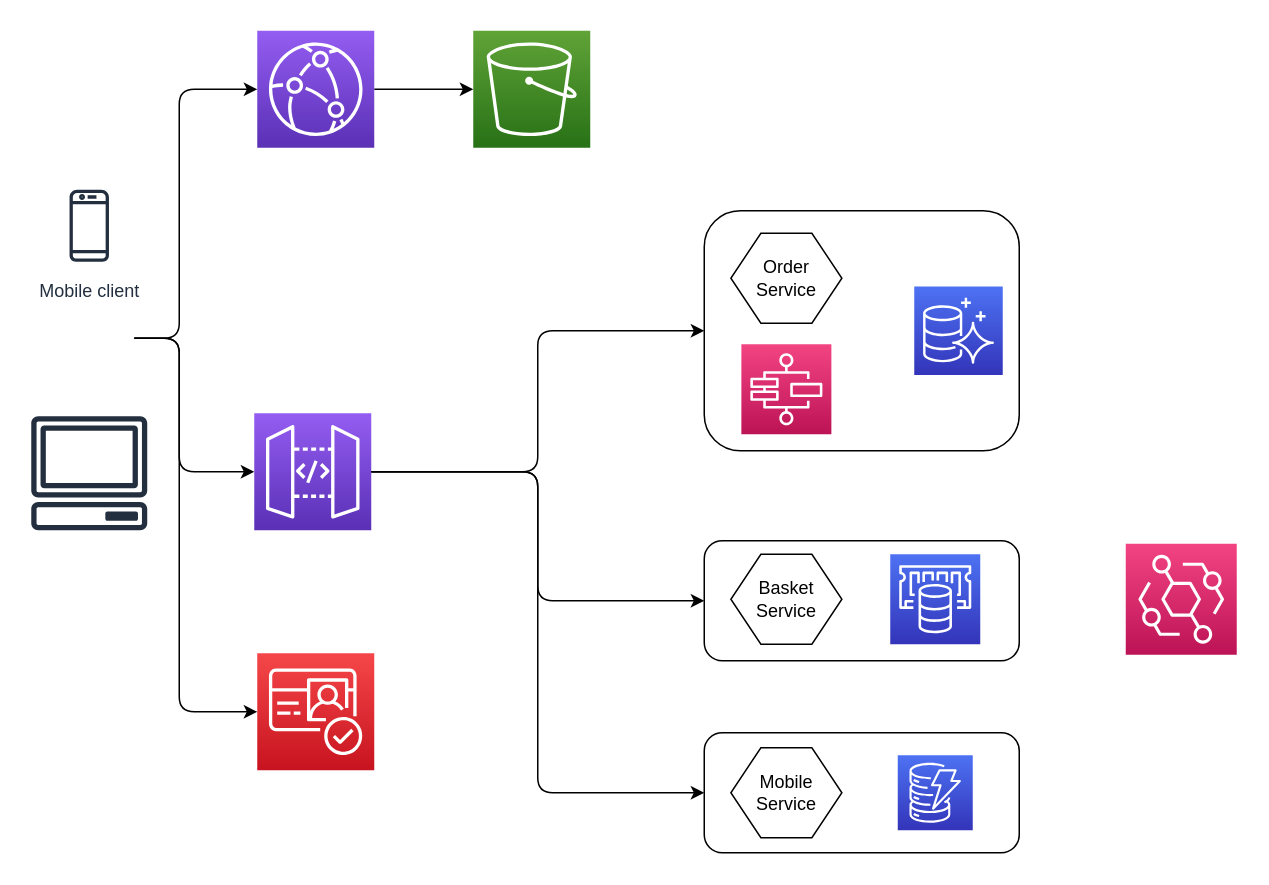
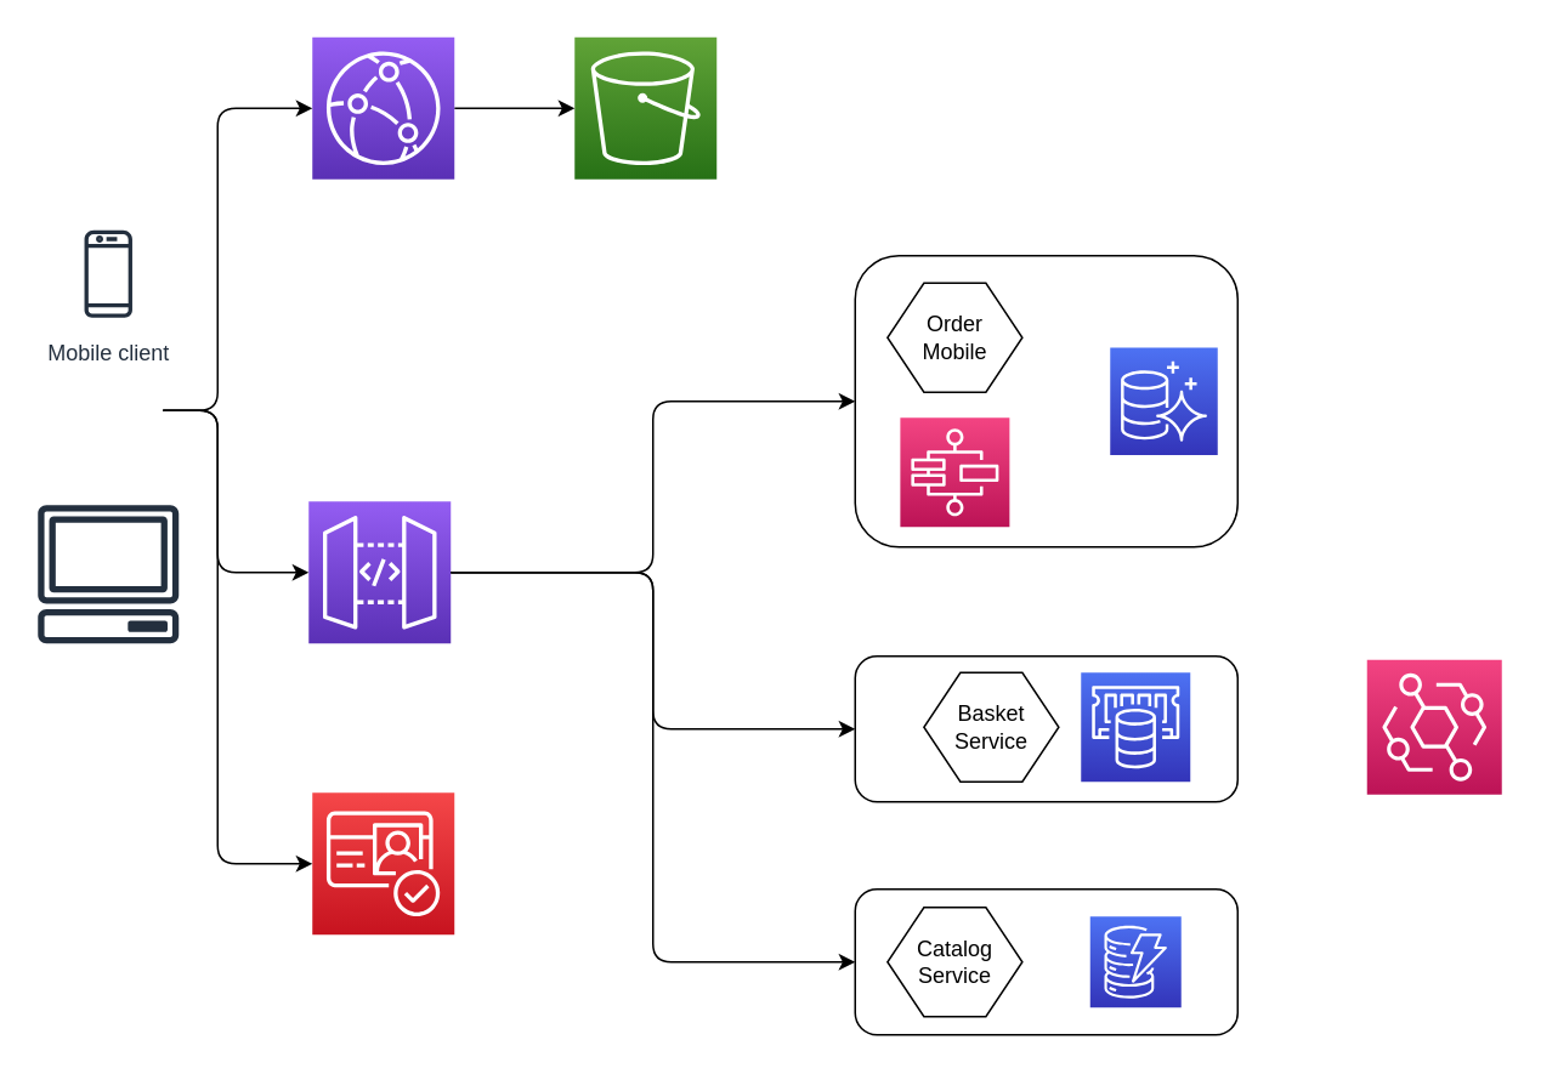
- <mxCell id="17" value="Order&lt;br&gt;Service" style="shape=hexagon;perimeter=hexagonPerimeter2;whiteSpace=wrap;html=1;fixedSize=1;" parent="1" vertex="1"><mxGeometry x="486.75" y="155" width="74" height="60" as="geometry" /></mxCell>
+ <mxCell id="17" value="Order&lt;br&gt;Mobile" style="shape=hexagon;perimeter=hexagonPerimeter2;whiteSpace=wrap;html=1;fixedSize=1;" parent="1" vertex="1"><mxGeometry x="486.75" y="155" width="74" height="60" as="geometry" /></mxCell>
- <mxCell id="21" value="Basket&lt;br&gt;Service" style="shape=hexagon;perimeter=hexagonPerimeter2;whiteSpace=wrap;html=1;fixedSize=1;" parent="1" vertex="1"><mxGeometry x="486.75" y="369" width="74" height="60" as="geometry" /></mxCell>
+ <mxCell id="21" value="Basket&lt;br&gt;Service" style="shape=hexagon;perimeter=hexagonPerimeter2;whiteSpace=wrap;html=1;fixedSize=1;" parent="1" vertex="1"><mxGeometry x="506.75" y="369" width="74" height="60" as="geometry" /></mxCell>
- <mxCell id="14" value="Mobile&lt;br&gt;Service" style="shape=hexagon;perimeter=hexagonPerimeter2;whiteSpace=wrap;html=1;fixedSize=1;" parent="1" vertex="1"><mxGeometry x="486.75" y="498" width="74" height="60" as="geometry" /></mxCell>
+ <mxCell id="14" value="Catalog&lt;br&gt;Service" style="shape=hexagon;perimeter=hexagonPerimeter2;whiteSpace=wrap;html=1;fixedSize=1;" parent="1" vertex="1"><mxGeometry x="486.75" y="498" width="74" height="60" as="geometry" /></mxCell>
